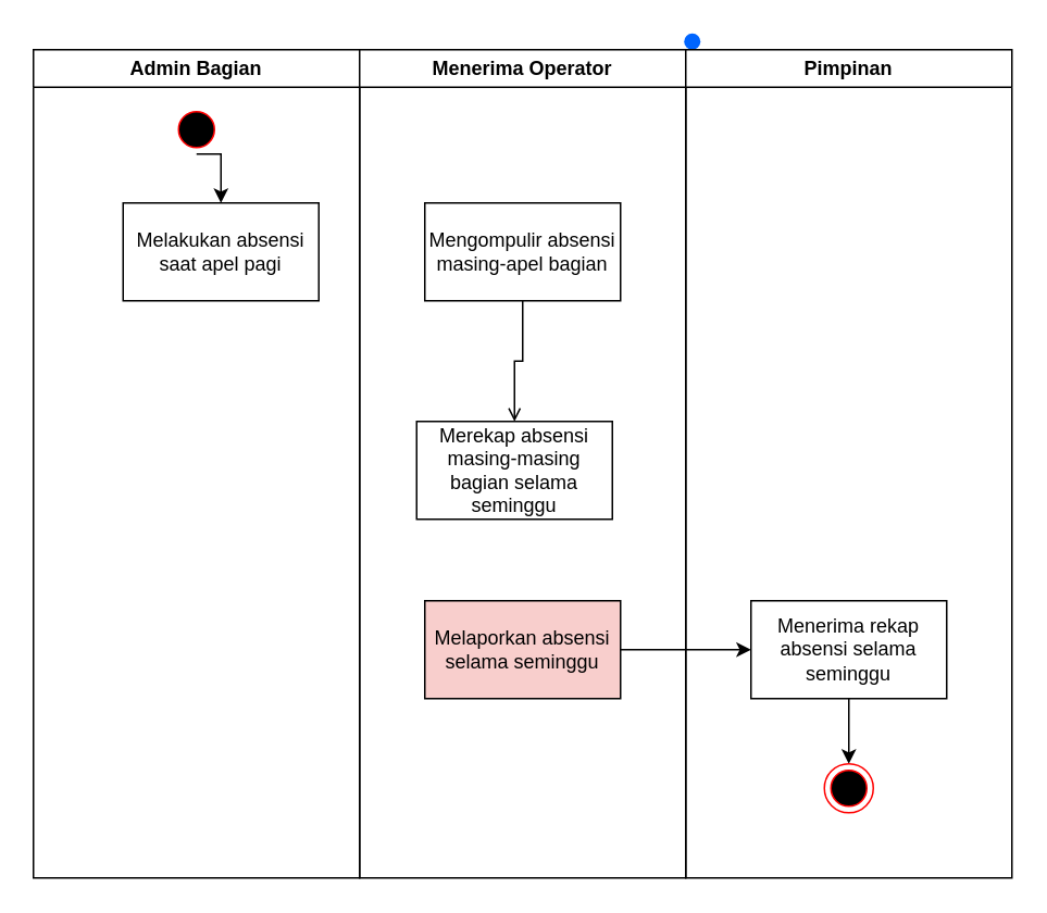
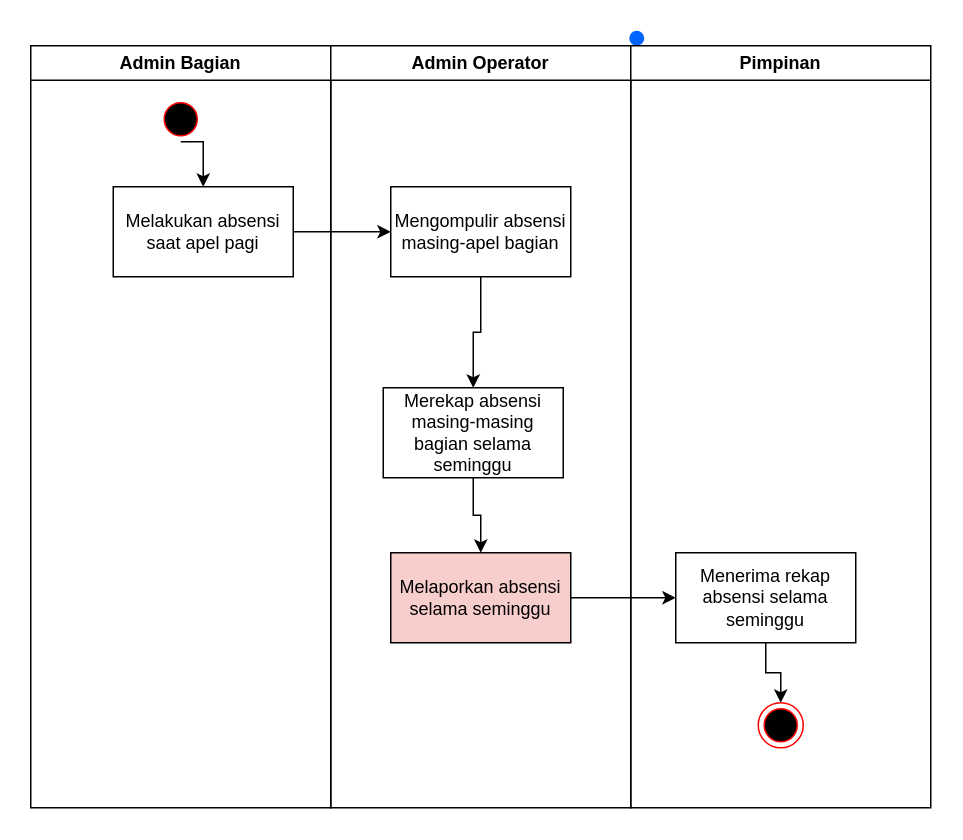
- <mxCell id="8" value="Menerima Operator" style="swimlane;whiteSpace=wrap;html=1;startSize=23;" vertex="1" parent="1"><mxGeometry x="220" y="30" width="200" height="508" as="geometry" /></mxCell>
+ <mxCell id="8" value="Admin Operator" style="swimlane;whiteSpace=wrap;html=1;startSize=23;" vertex="1" parent="1"><mxGeometry x="220" y="30" width="200" height="508" as="geometry" /></mxCell>
+ <mxCell id="18" style="edgeStyle=orthogonalEdgeStyle;rounded=0;orthogonalLoop=1;jettySize=auto;html=1;exitX=1;exitY=0.5;exitDx=0;exitDy=0;entryX=0;entryY=0.5;entryDx=0;entryDy=0;" edge="1" parent="1" source="5" target="10"><mxGeometry relative="1" as="geometry" /></mxCell>
- <mxCell id="9" style="edgeStyle=orthogonalEdgeStyle;rounded=0;orthogonalLoop=1;jettySize=auto;html=1;exitX=0.5;exitY=1;exitDx=0;exitDy=0;entryX=0.5;entryY=0;entryDx=0;entryDy=0;endArrow=open;" edge="1" parent="8" source="10" target="12"><mxGeometry relative="1" as="geometry" /></mxCell>
+ <mxCell id="9" style="edgeStyle=orthogonalEdgeStyle;rounded=0;orthogonalLoop=1;jettySize=auto;html=1;exitX=0.5;exitY=1;exitDx=0;exitDy=0;entryX=0.5;entryY=0;entryDx=0;entryDy=0;" edge="1" parent="8" source="10" target="12"><mxGeometry relative="1" as="geometry" /></mxCell>
+ <mxCell id="11" style="edgeStyle=orthogonalEdgeStyle;rounded=0;orthogonalLoop=1;jettySize=auto;html=1;exitX=0.5;exitY=1;exitDx=0;exitDy=0;entryX=0.5;entryY=0;entryDx=0;entryDy=0;" edge="1" parent="8" source="12" target="13"><mxGeometry relative="1" as="geometry" /></mxCell>
- <mxCell id="16" value="Menerima rekap absensi selama seminggu" style="rounded=0;whiteSpace=wrap;html=1;" vertex="1" parent="14"><mxGeometry x="40" y="338" width="120" height="60" as="geometry" /></mxCell>
+ <mxCell id="16" value="Menerima rekap absensi selama seminggu" style="rounded=0;whiteSpace=wrap;html=1;" vertex="1" parent="14"><mxGeometry x="30" y="338" width="120" height="60" as="geometry" /></mxCell>
